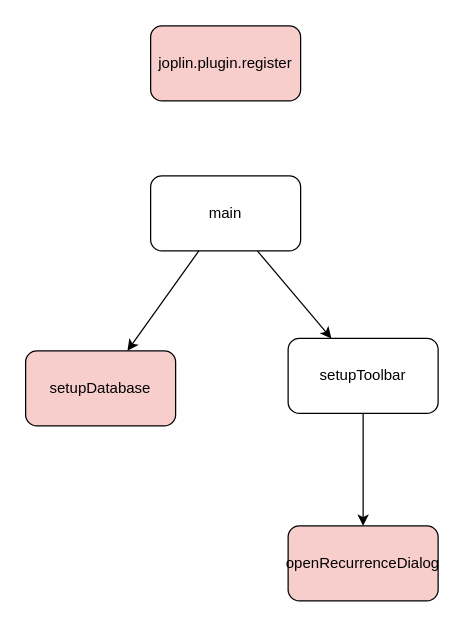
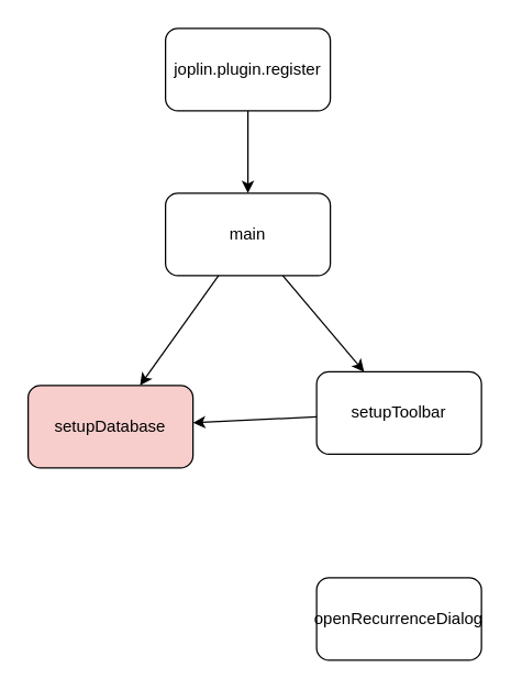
- <mxCell id="2" value="joplin.plugin.register" style="rounded=1;whiteSpace=wrap;html=1;fillColor=#f8cecc;" vertex="1" parent="1"><mxGeometry x="120" y="20" width="120" height="60" as="geometry" /></mxCell>
+ <mxCell id="2" value="joplin.plugin.register" style="rounded=1;whiteSpace=wrap;html=1;" vertex="1" parent="1"><mxGeometry x="120" y="20" width="120" height="60" as="geometry" /></mxCell>
+ <mxCell id="4" value="" style="endArrow=classic;html=1;" edge="1" parent="1" source="2" target="3"><mxGeometry width="50" height="50" relative="1" as="geometry"><mxPoint x="-10" y="190" as="sourcePoint" /><mxPoint x="40" y="140" as="targetPoint" /></mxGeometry></mxCell>
- <mxCell id="10" value="" style="endArrow=classic;html=1;" edge="1" parent="1" source="6" target="9"><mxGeometry width="50" height="50" relative="1" as="geometry"><mxPoint x="40" y="480" as="sourcePoint" /><mxPoint x="90" y="430" as="targetPoint" /></mxGeometry></mxCell>
+ <mxCell id="10" value="" style="endArrow=classic;html=1;" edge="1" parent="1" source="6" target="5"><mxGeometry width="50" height="50" relative="1" as="geometry"><mxPoint x="40" y="480" as="sourcePoint" /><mxPoint x="90" y="430" as="targetPoint" /></mxGeometry></mxCell>
- <mxCell id="9" value="openRecurrenceDialog" style="rounded=1;whiteSpace=wrap;html=1;fillColor=#f8cecc;" vertex="1" parent="1"><mxGeometry x="230" y="420" width="120" height="60" as="geometry" /></mxCell>
+ <mxCell id="9" value="openRecurrenceDialog" style="rounded=1;whiteSpace=wrap;html=1;" vertex="1" parent="1"><mxGeometry x="230" y="420" width="120" height="60" as="geometry" /></mxCell>
